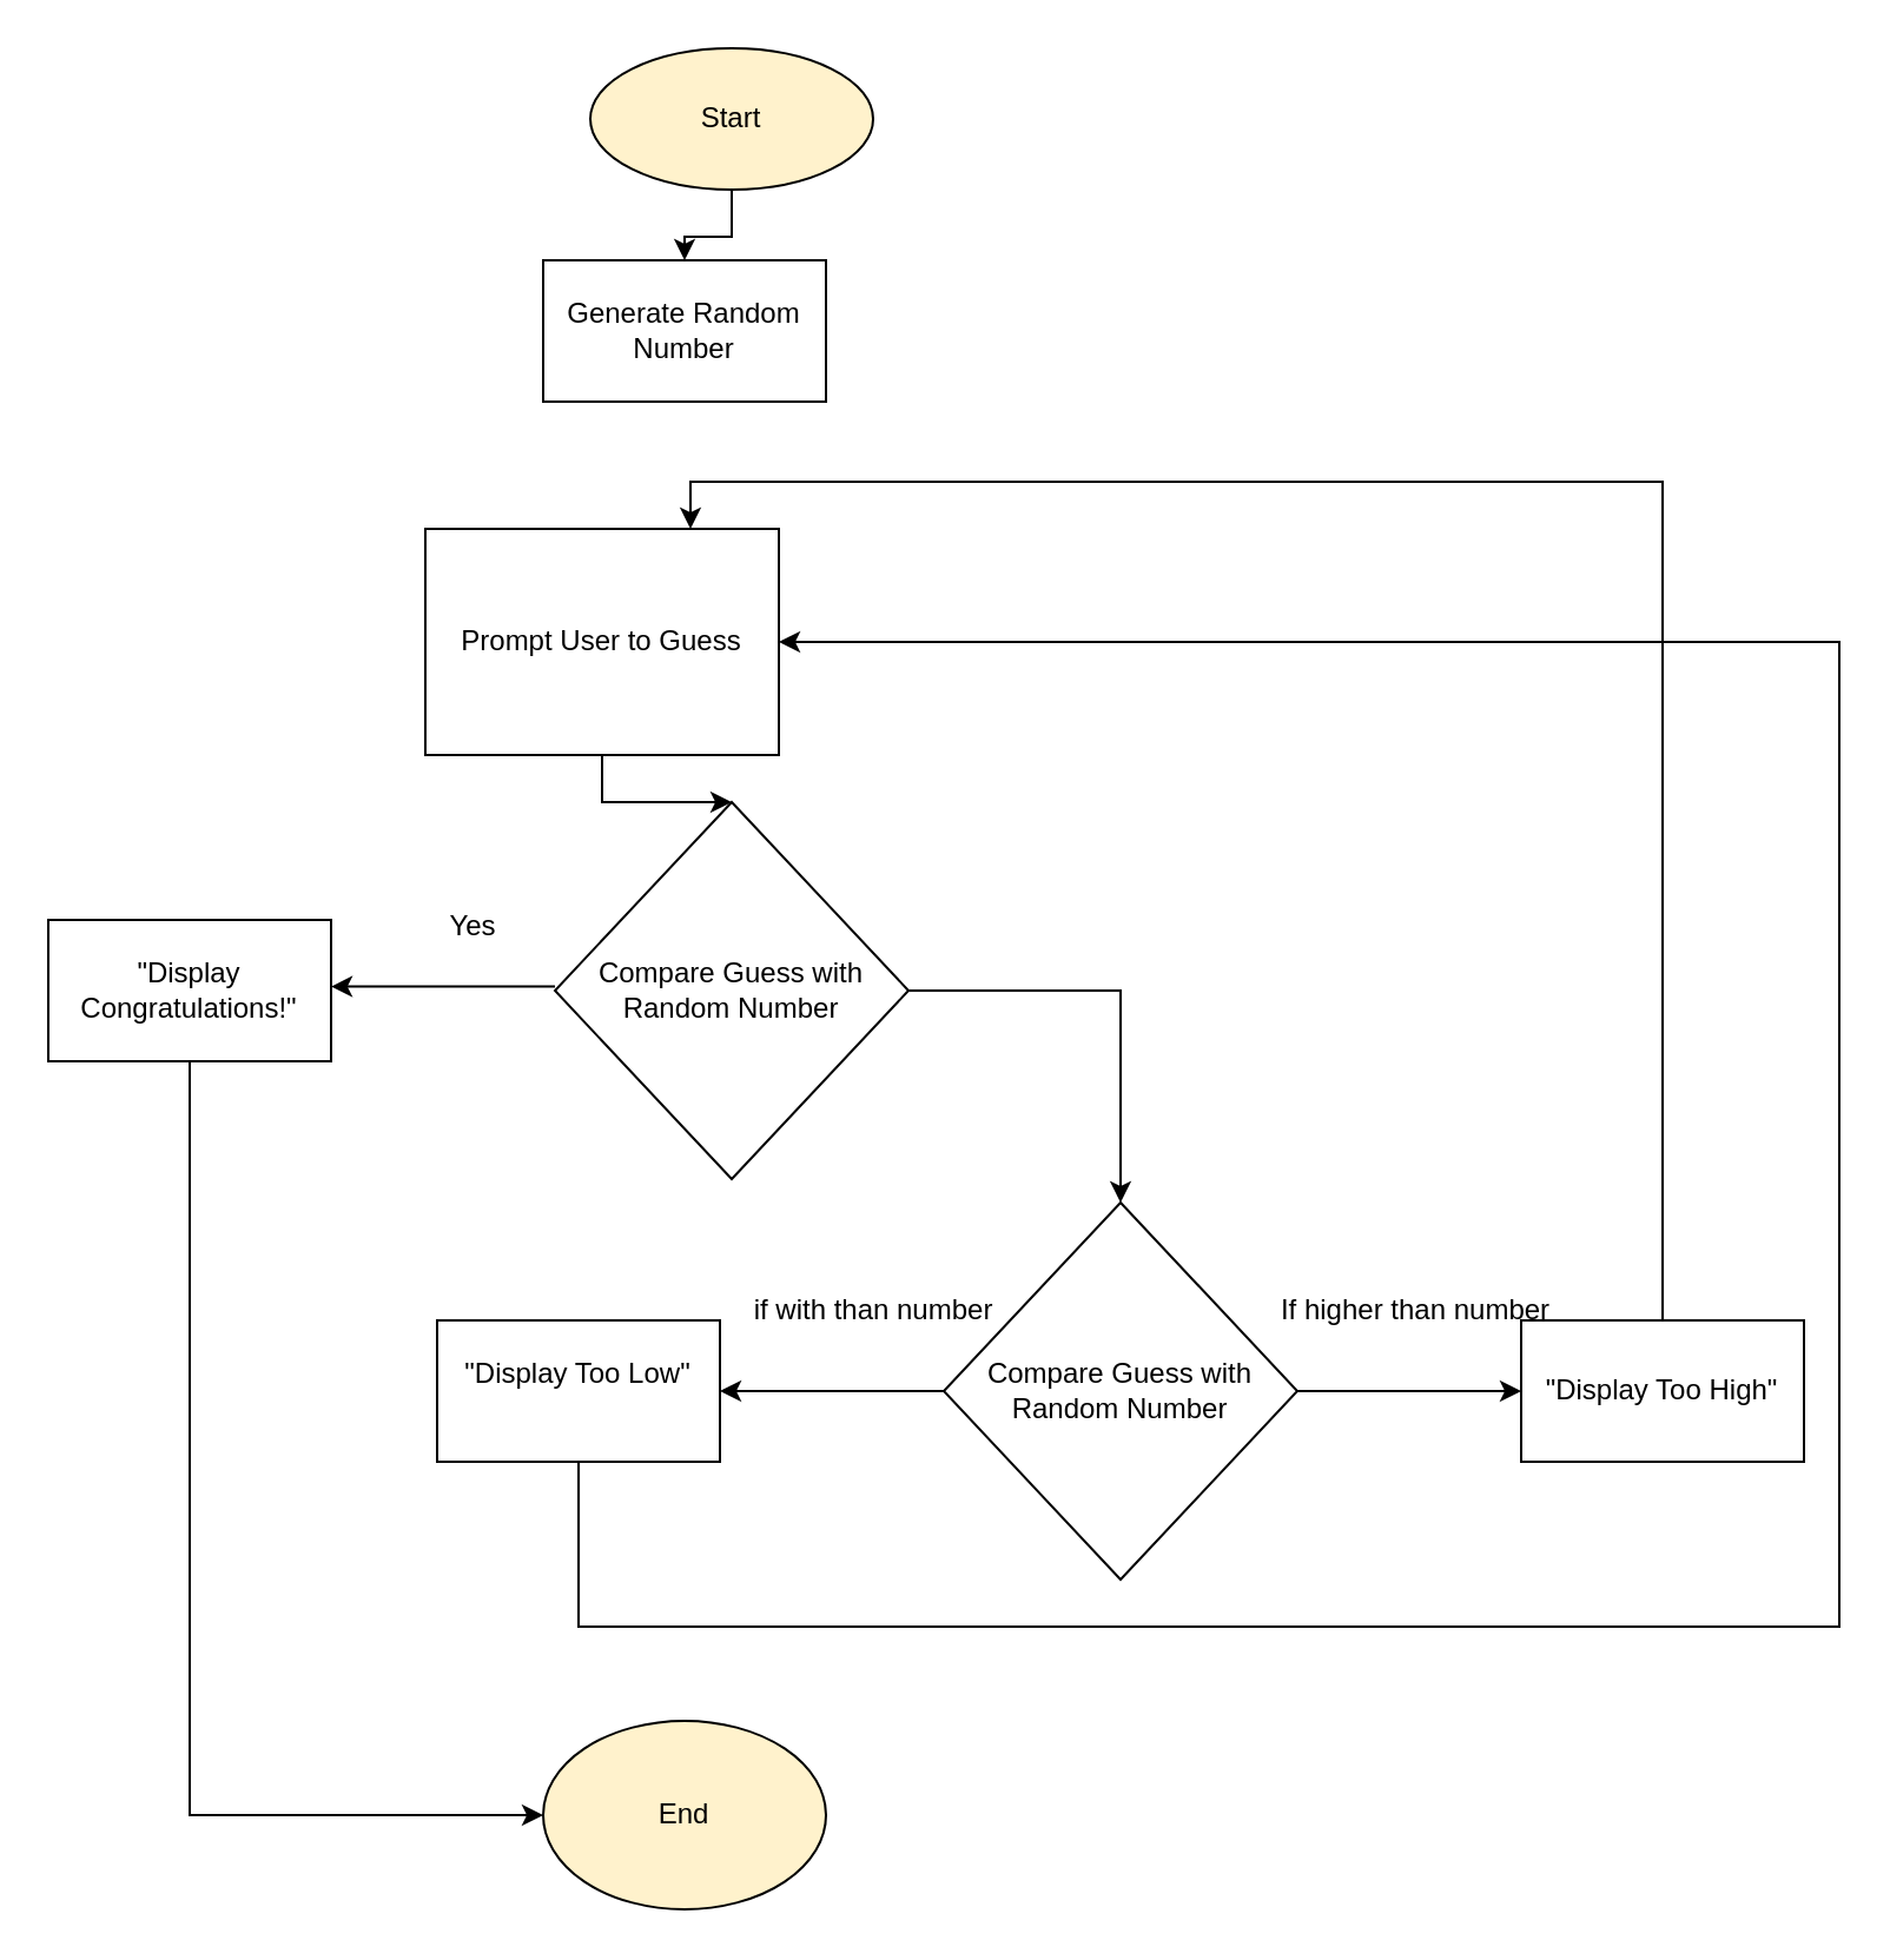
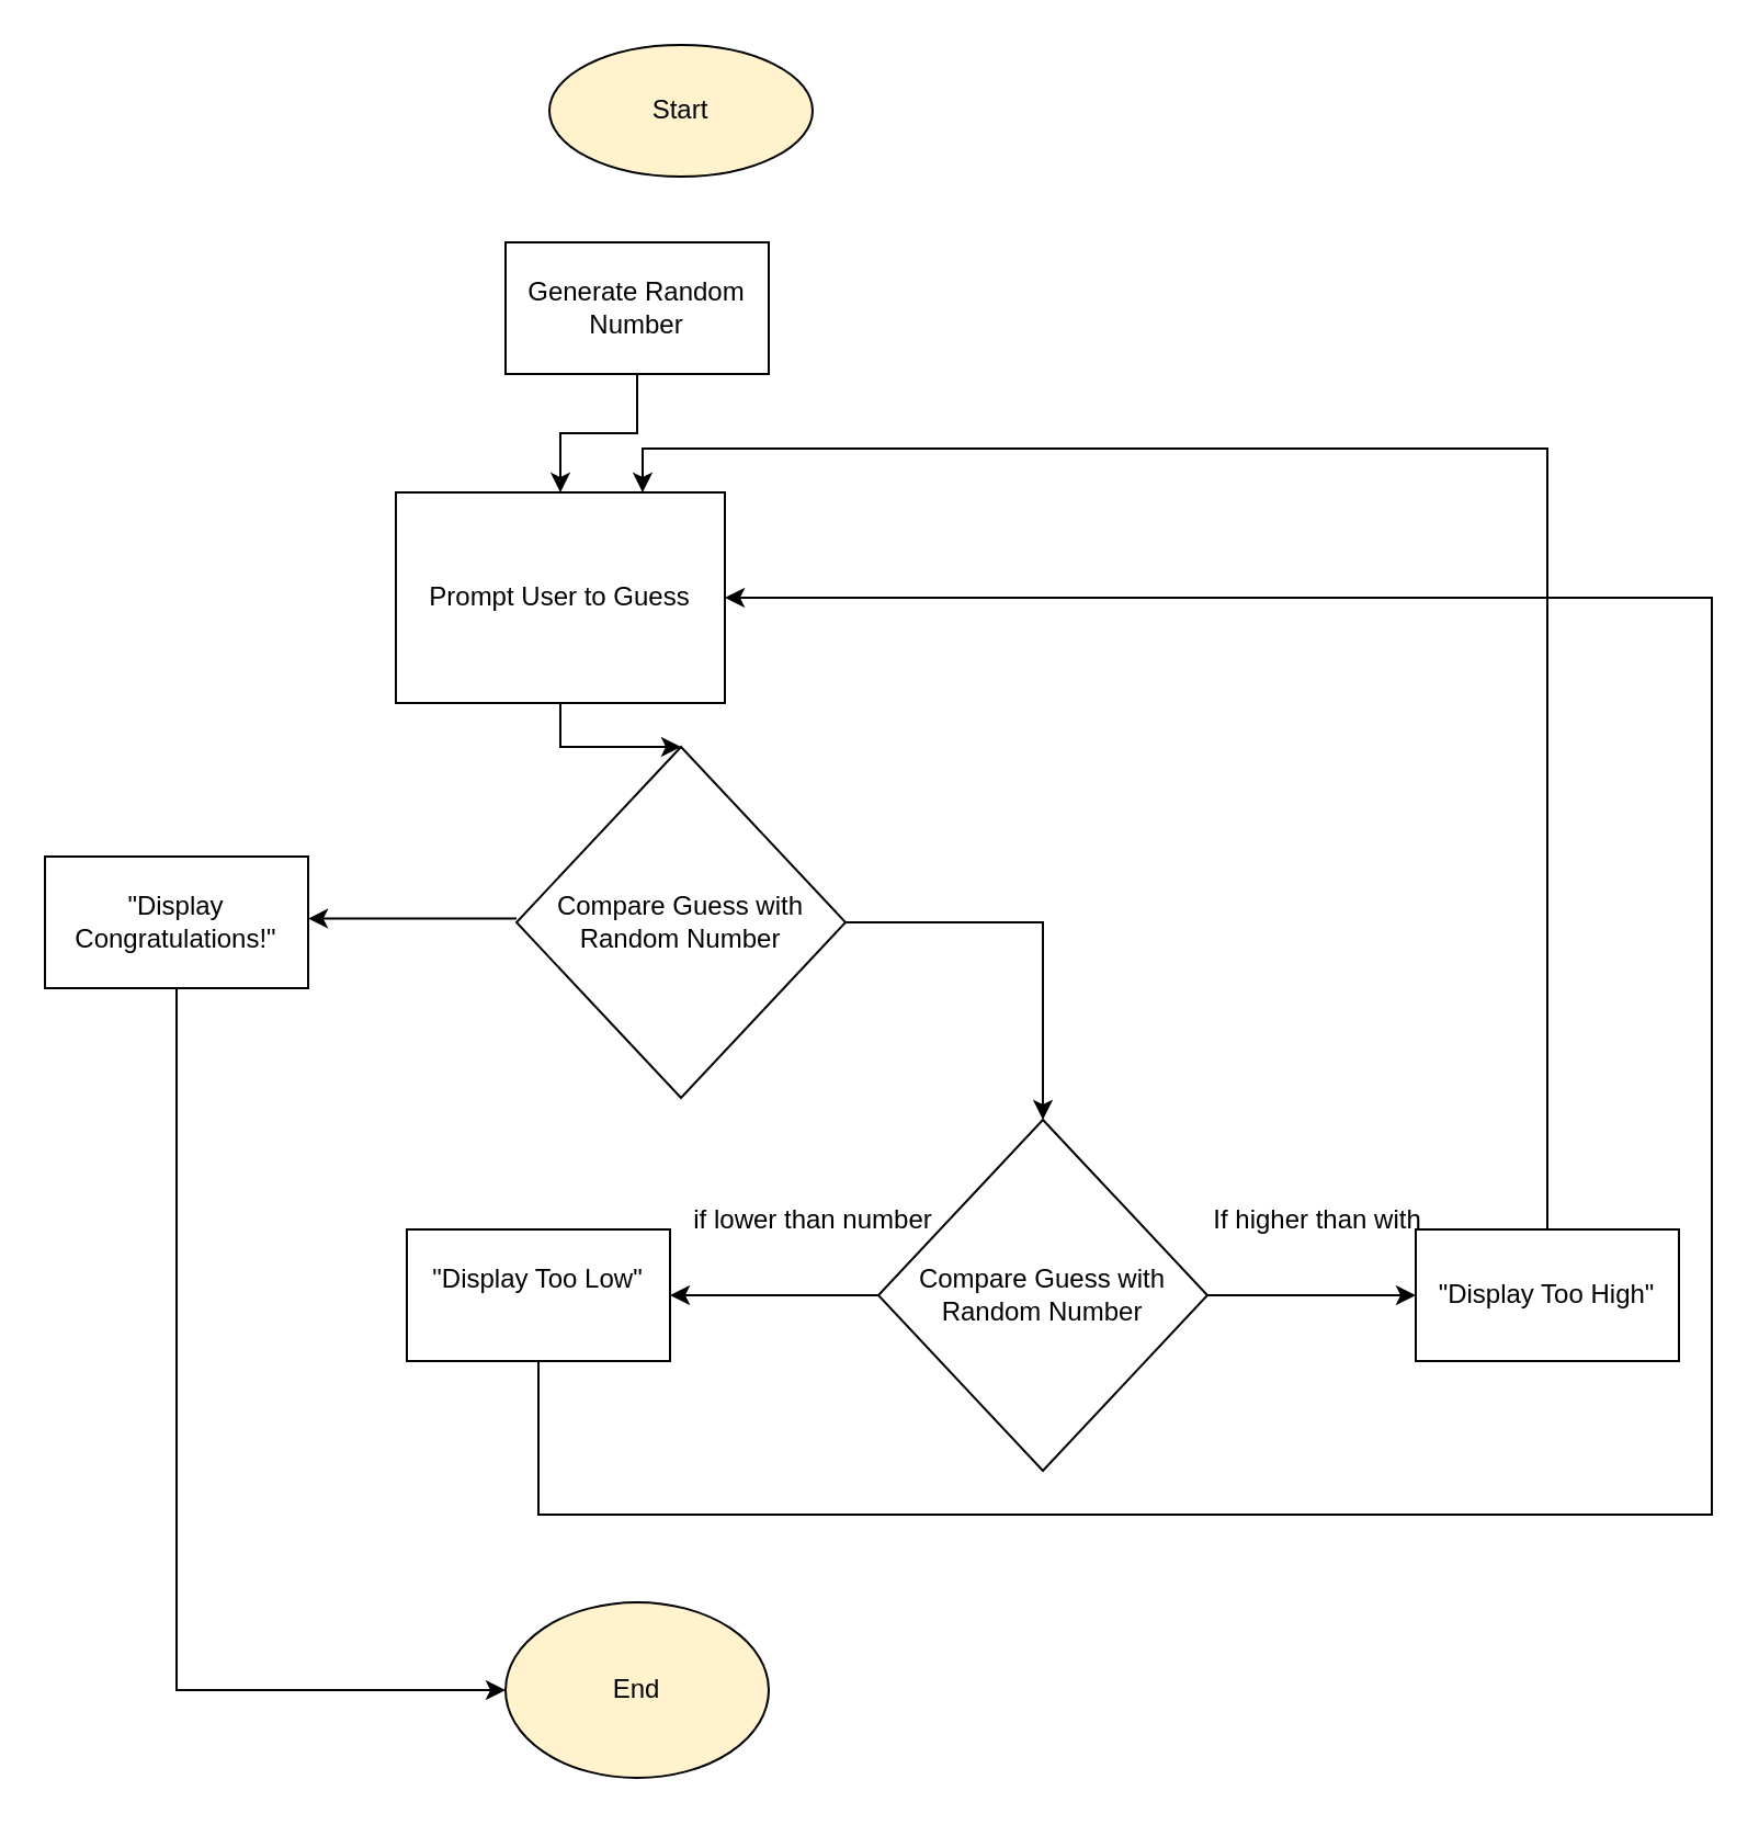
- <mxCell id="2" style="edgeStyle=orthogonalEdgeStyle;rounded=0;orthogonalLoop=1;jettySize=auto;html=1;entryX=0.5;entryY=0;entryDx=0;entryDy=0;" edge="1" parent="1" source="3" target="5"><mxGeometry relative="1" as="geometry" /></mxCell>
+ <mxCell id="4" style="edgeStyle=orthogonalEdgeStyle;rounded=0;orthogonalLoop=1;jettySize=auto;html=1;exitX=0.5;exitY=1;exitDx=0;exitDy=0;entryX=0.5;entryY=0;entryDx=0;entryDy=0;" edge="1" parent="1" source="5" target="7"><mxGeometry relative="1" as="geometry" /></mxCell>
- <mxCell id="21" value="Yes" style="text;html=1;align=center;verticalAlign=middle;resizable=0;points=[];autosize=1;strokeColor=none;fillColor=none;" vertex="1" parent="1"><mxGeometry x="180" y="378" width="40" height="30" as="geometry" /></mxCell>
- <mxCell id="22" value="if with than number&lt;div&gt;&lt;br&gt;&lt;/div&gt;" style="text;html=1;align=center;verticalAlign=middle;resizable=0;points=[];autosize=1;strokeColor=none;fillColor=none;" vertex="1" parent="1"><mxGeometry x="305" y="543" width="130" height="40" as="geometry" /></mxCell>
+ <mxCell id="22" value="if lower than number&lt;div&gt;&lt;br&gt;&lt;/div&gt;" style="text;html=1;align=center;verticalAlign=middle;resizable=0;points=[];autosize=1;strokeColor=none;fillColor=none;" vertex="1" parent="1"><mxGeometry x="305" y="543" width="130" height="40" as="geometry" /></mxCell>
- <mxCell id="23" value="If higher than number&lt;div&gt;&lt;br&gt;&lt;/div&gt;" style="text;html=1;align=center;verticalAlign=middle;resizable=0;points=[];autosize=1;strokeColor=none;fillColor=none;" vertex="1" parent="1"><mxGeometry x="530" y="543" width="140" height="40" as="geometry" /></mxCell>
+ <mxCell id="23" value="If higher than with&lt;div&gt;&lt;br&gt;&lt;/div&gt;" style="text;html=1;align=center;verticalAlign=middle;resizable=0;points=[];autosize=1;strokeColor=none;fillColor=none;" vertex="1" parent="1"><mxGeometry x="530" y="543" width="140" height="40" as="geometry" /></mxCell>
